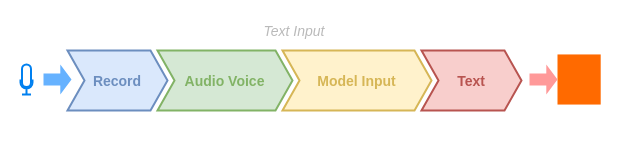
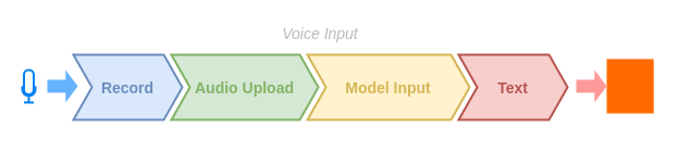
- <mxCell id="2" value="Text Input" style="swimlane;fontStyle=2;childLayout=stackLayout;horizontal=1;startSize=20;fillColor=none;horizontalStack=1;resizeParent=1;resizeParentMax=0;resizeLast=0;collapsible=0;marginBottom=0;swimlaneFillColor=none;strokeColor=none;fontFamily=Helvetica;fontSize=14;fontColor=#BABABA;points=[];verticalAlign=middle;stackBorder=10;stackSpacing=-10;resizable=1;" parent="1" vertex="1"><mxGeometry x="57" y="20" width="474" height="100" as="geometry" /></mxCell>
+ <mxCell id="2" value="Voice Input" style="swimlane;fontStyle=2;childLayout=stackLayout;horizontal=1;startSize=20;fillColor=none;horizontalStack=1;resizeParent=1;resizeParentMax=0;resizeLast=0;collapsible=0;marginBottom=0;swimlaneFillColor=none;strokeColor=none;fontFamily=Helvetica;fontSize=14;fontColor=#BABABA;points=[];verticalAlign=middle;stackBorder=10;stackSpacing=-10;resizable=1;" parent="1" vertex="1"><mxGeometry x="57" y="20" width="474" height="100" as="geometry" /></mxCell>
- <mxCell id="4" value="Audio Voice" style="shape=step;perimeter=stepPerimeter;strokeColor=#82B366;fontFamily=Helvetica;fontSize=14;fontColor=#82B366;fillColor=#d5e8d4;fixedSize=1;size=17;fontStyle=1;strokeWidth=2;spacingTop=0;points=[];" parent="2" vertex="1"><mxGeometry x="100" y="30" width="135" height="60" as="geometry" /></mxCell>
+ <mxCell id="4" value="Audio Upload" style="shape=step;perimeter=stepPerimeter;strokeColor=#82B366;fontFamily=Helvetica;fontSize=14;fontColor=#82B366;fillColor=#d5e8d4;fixedSize=1;size=17;fontStyle=1;strokeWidth=2;spacingTop=0;points=[];" parent="2" vertex="1"><mxGeometry x="100" y="30" width="135" height="60" as="geometry" /></mxCell>
